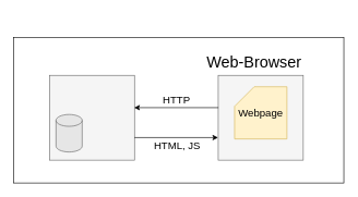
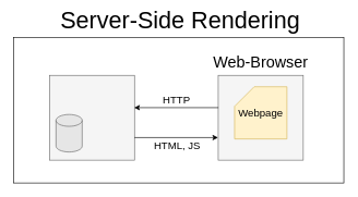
+ <mxCell id="3" value="&lt;font style=&quot;font-size: 36px&quot;&gt;Server-Side Rendering&lt;br&gt;&lt;/font&gt;" style="text;html=1;strokeColor=none;fillColor=none;align=center;verticalAlign=middle;whiteSpace=wrap;rounded=0;" parent="1" vertex="1"><mxGeometry x="25" y="20" width="500" height="20" as="geometry" /></mxCell>
- <mxCell id="7" value="&lt;font style=&quot;font-size: 24px&quot;&gt;Web-Browser&lt;/font&gt;" style="text;html=1;strokeColor=none;fillColor=none;align=center;verticalAlign=middle;whiteSpace=wrap;rounded=0;" parent="1" vertex="1"><mxGeometry x="312.99" y="85" width="150" height="20" as="geometry" /></mxCell>
+ <mxCell id="7" value="&lt;font style=&quot;font-size: 24px&quot;&gt;Web-Browser&lt;/font&gt;" style="text;html=1;strokeColor=none;fillColor=none;align=center;verticalAlign=middle;whiteSpace=wrap;rounded=0;" parent="1" vertex="1"><mxGeometry x="322.99" y="85" width="150" height="20" as="geometry" /></mxCell>
